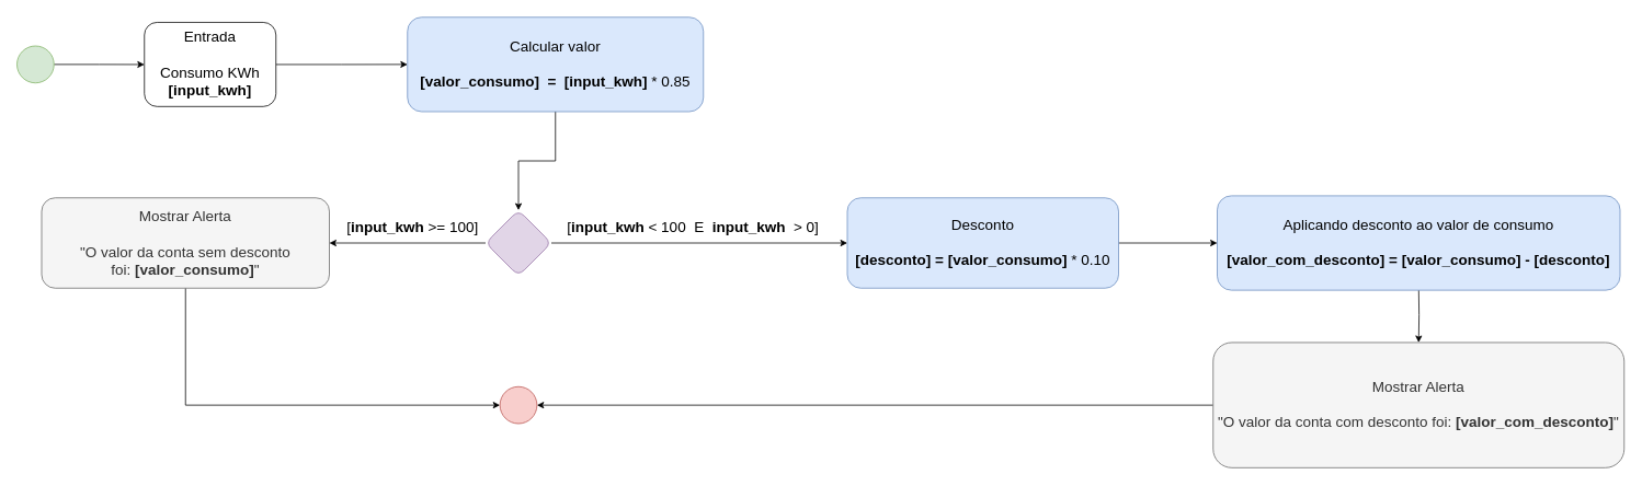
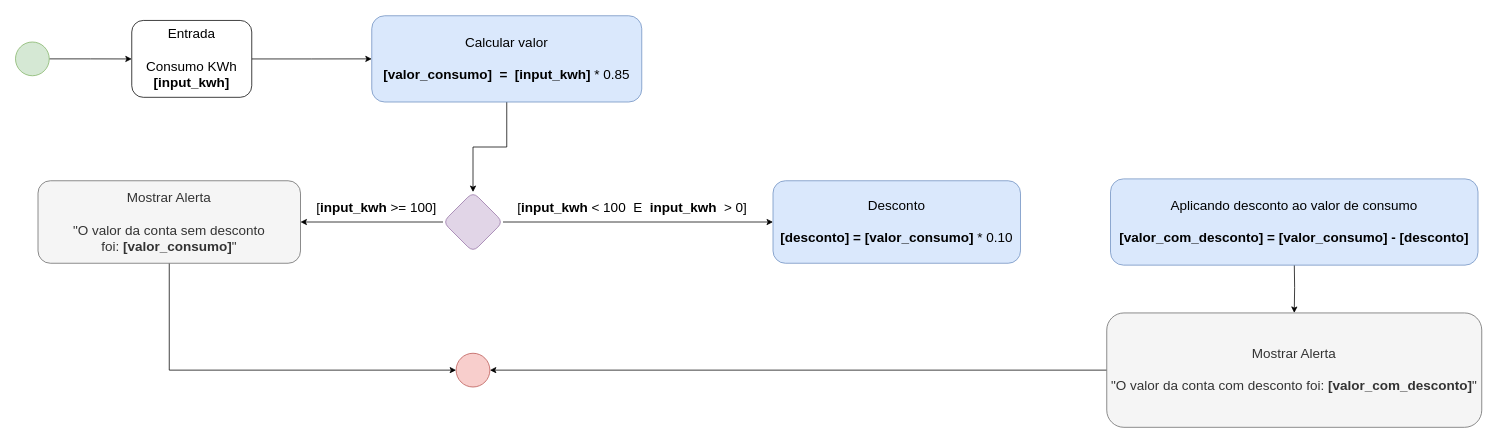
- <mxCell id="16" value="" style="edgeStyle=orthogonalEdgeStyle;rounded=0;orthogonalLoop=1;jettySize=auto;html=1;" parent="1" source="17" target="19" edge="1"><mxGeometry relative="1" as="geometry" /></mxCell>
